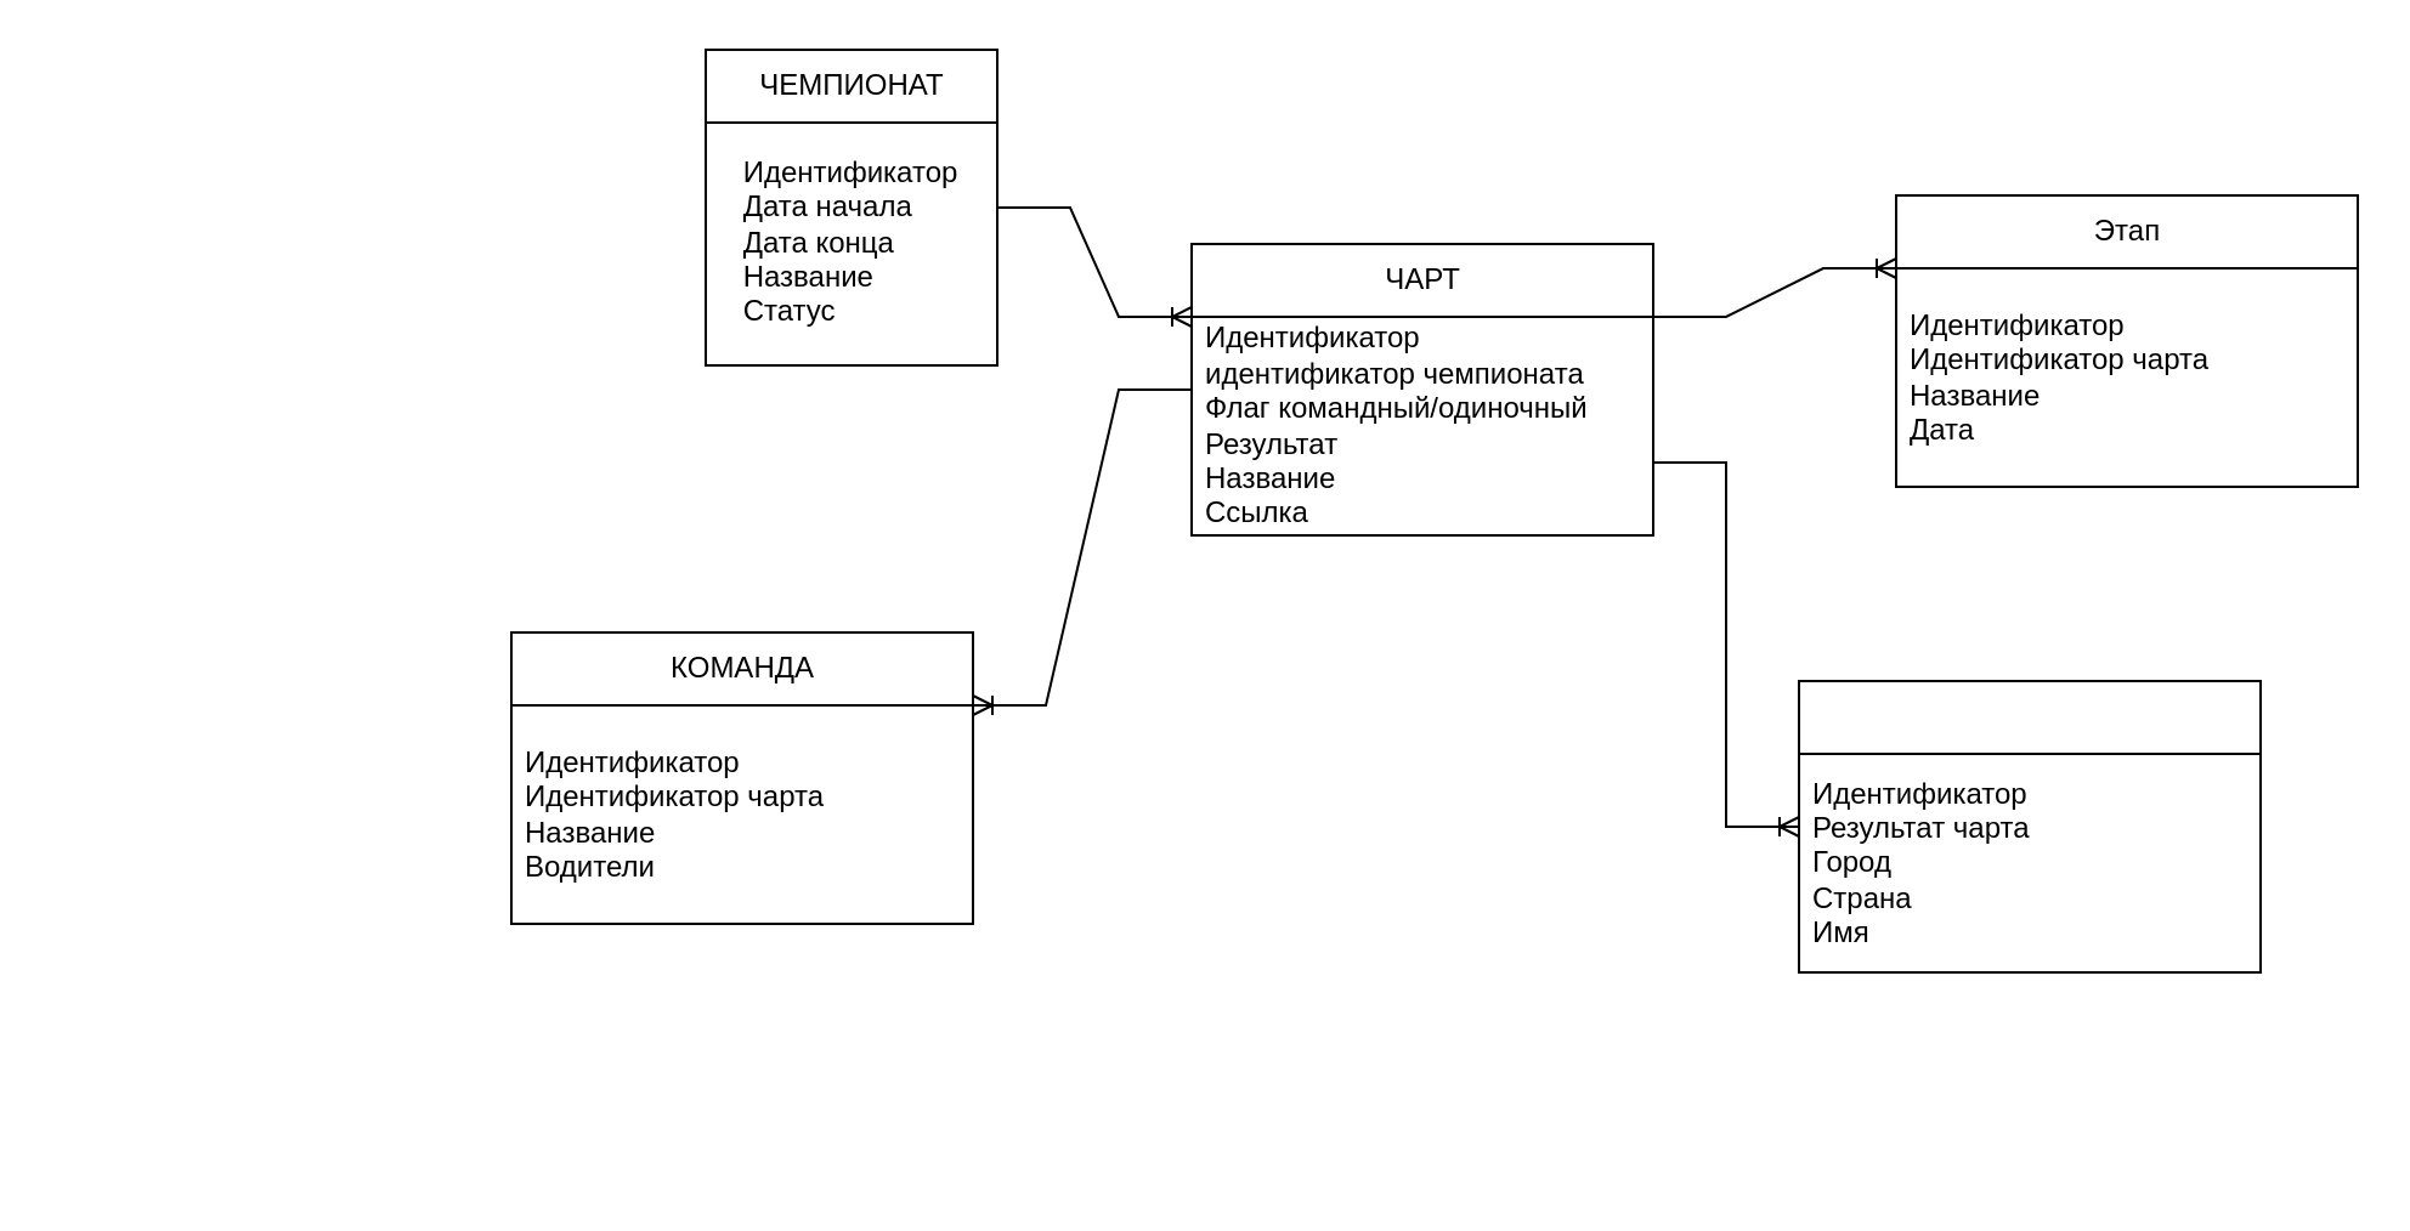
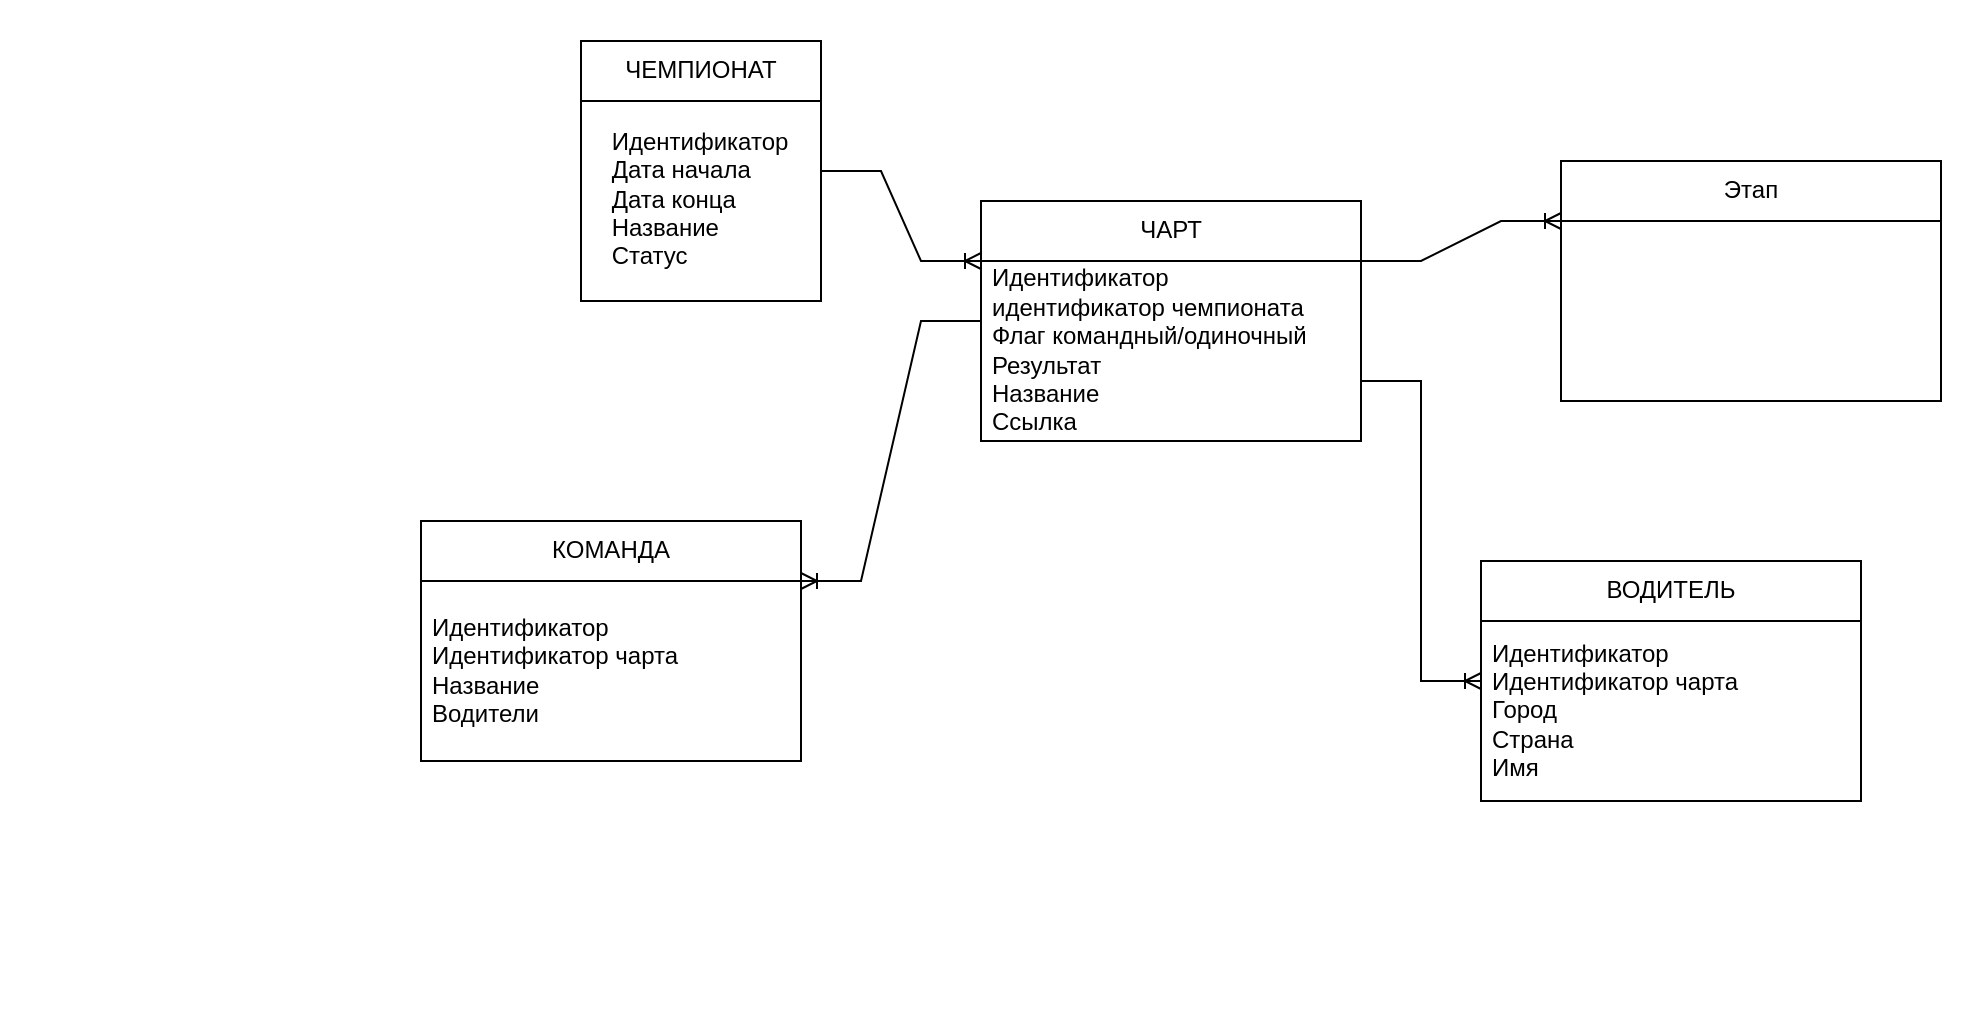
- <mxCell id="20" value="&lt;blockquote style=&quot;margin: 0 0 0 40px; border: none; padding: 0px;&quot;&gt;&lt;/blockquote&gt;&lt;span style=&quot;background-color: initial;&quot;&gt;Идентификатор&lt;br&gt;&lt;/span&gt;Идентификатор чарта&lt;br&gt;Название&lt;br&gt;Дата" style="text;html=1;align=left;verticalAlign=middle;resizable=0;points=[];autosize=1;strokeColor=none;fillColor=none;" parent="16" vertex="1"><mxGeometry x="4" y="40" width="150" height="70" as="geometry" /></mxCell>
+ <mxCell id="25" value="ВОДИТЕЛЬ" style="text;html=1;align=center;verticalAlign=middle;resizable=0;points=[];autosize=1;strokeColor=none;fillColor=none;" parent="22" vertex="1"><mxGeometry x="50" width="90" height="30" as="geometry" /></mxCell>
- <mxCell id="26" value="Идентификатор&lt;br&gt;Результат чарта&lt;br&gt;Город&lt;br&gt;Страна&lt;br&gt;Имя&lt;br&gt;&lt;blockquote style=&quot;margin: 0 0 0 40px; border: none; padding: 0px;&quot;&gt;&lt;/blockquote&gt;" style="text;html=1;align=left;verticalAlign=middle;resizable=0;points=[];autosize=1;strokeColor=none;fillColor=none;" parent="22" vertex="1"><mxGeometry x="4" y="30" width="150" height="90" as="geometry" /></mxCell>
+ <mxCell id="26" value="Идентификатор&lt;br&gt;Идентификатор чарта&lt;br&gt;Город&lt;br&gt;Страна&lt;br&gt;Имя&lt;br&gt;&lt;blockquote style=&quot;margin: 0 0 0 40px; border: none; padding: 0px;&quot;&gt;&lt;/blockquote&gt;" style="text;html=1;align=left;verticalAlign=middle;resizable=0;points=[];autosize=1;strokeColor=none;fillColor=none;" parent="22" vertex="1"><mxGeometry x="4" y="30" width="150" height="90" as="geometry" /></mxCell>
